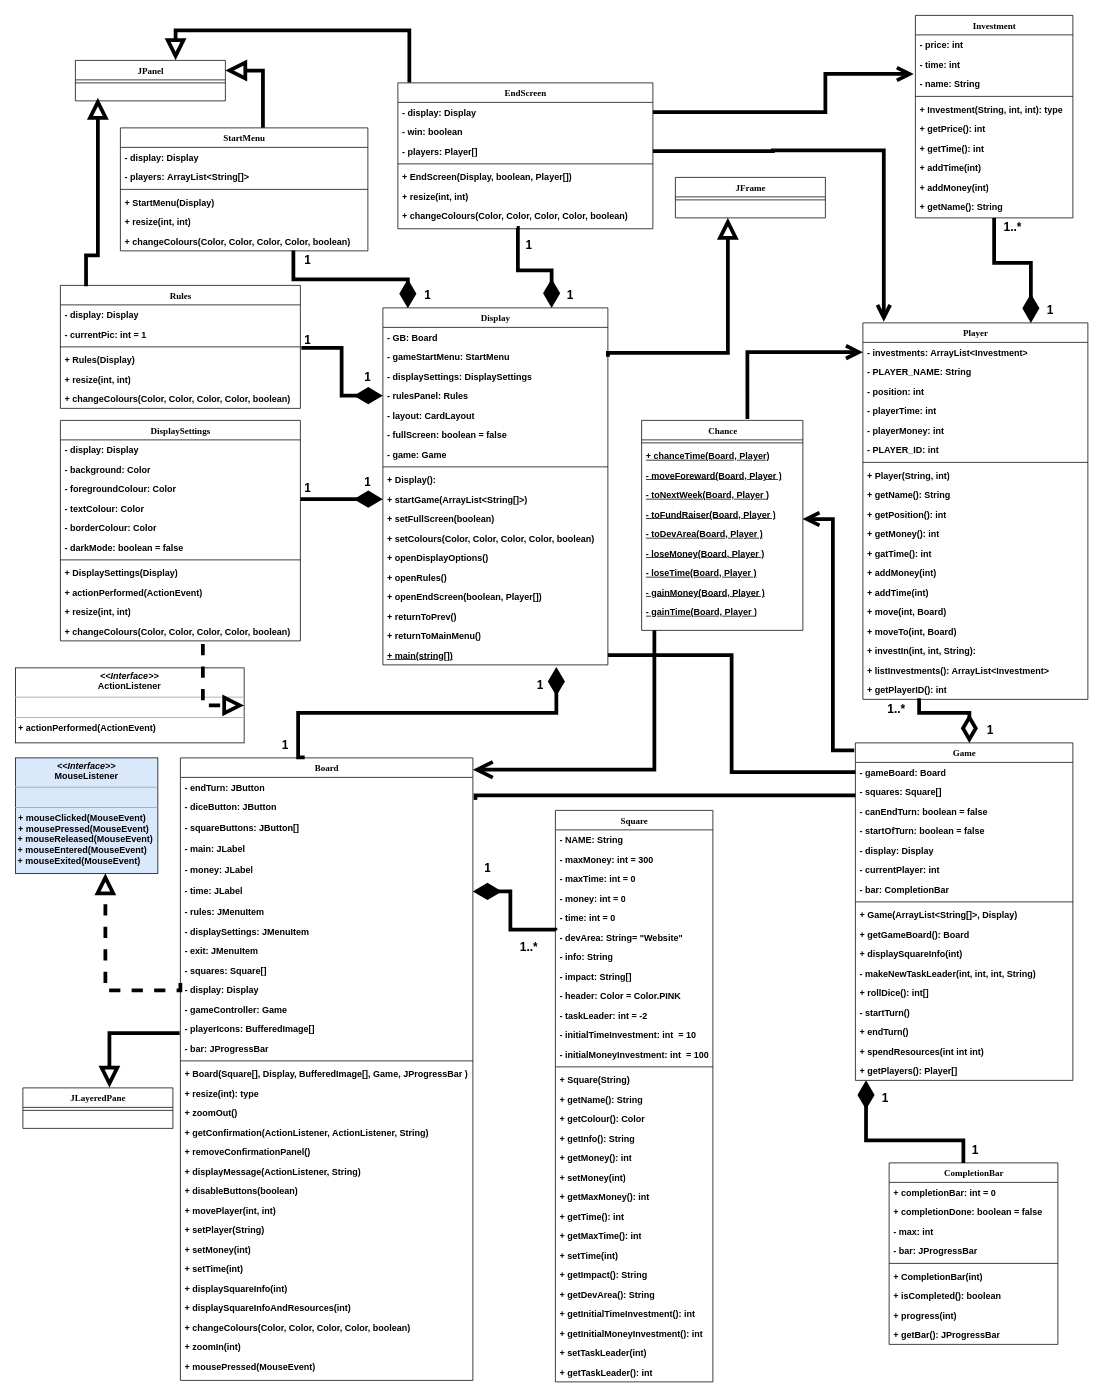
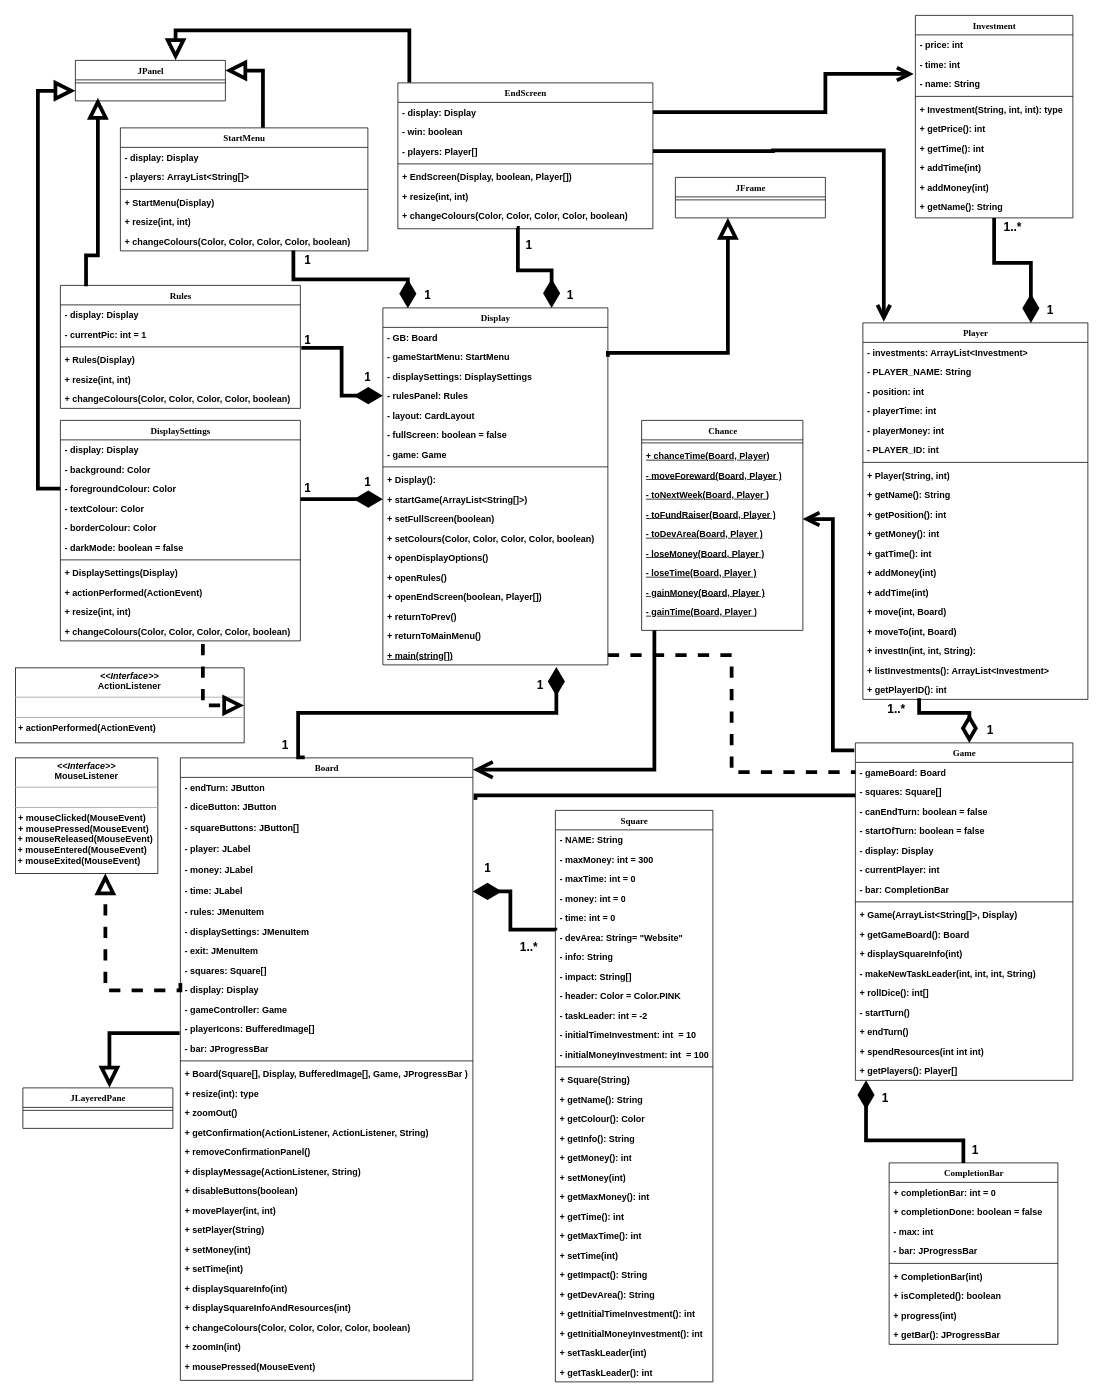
+ <mxCell id="188" style="edgeStyle=orthogonalEdgeStyle;rounded=0;html=1;labelBackgroundColor=none;startArrow=none;startFill=0;startSize=8;endArrow=block;endFill=0;endSize=16;fontFamily=Verdana;fontSize=12;entryX=0;entryY=0.75;entryDx=0;entryDy=0;fontStyle=1;strokeWidth=5;exitX=0;exitY=0.5;exitDx=0;exitDy=0;" edge="1" parent="1" source="161" target="176"><mxGeometry relative="1" as="geometry"><Array as="points"><mxPoint x="50" y="651" /><mxPoint x="50" y="121" /></Array><mxPoint x="170" y="650" as="sourcePoint" /><mxPoint x="50" y="753" as="targetPoint" /></mxGeometry></mxCell>
- <mxCell id="195" style="edgeStyle=orthogonalEdgeStyle;rounded=0;orthogonalLoop=1;jettySize=auto;html=1;entryX=0;entryY=0.5;entryDx=0;entryDy=0;strokeWidth=5;endArrow=open;endFill=0;endSize=12;exitX=0.656;exitY=-0.006;exitDx=0;exitDy=0;exitPerimeter=0;" edge="1" parent="1" source="41" target="120"><mxGeometry relative="1" as="geometry"><mxPoint x="980" y="950" as="sourcePoint" /><mxPoint x="980" y="921" as="targetPoint" /><Array as="points"><mxPoint x="996" y="469" /></Array></mxGeometry></mxCell>
- <mxCell id="214" style="edgeStyle=orthogonalEdgeStyle;rounded=0;orthogonalLoop=1;jettySize=auto;html=1;exitX=1;exitY=0.5;exitDx=0;exitDy=0;endArrow=none;endFill=0;entryX=0;entryY=0.5;entryDx=0;entryDy=0;strokeWidth=5;" edge="1" parent="1" source="110" target="197"><mxGeometry relative="1" as="geometry"><mxPoint x="1060" y="1060" as="targetPoint" /></mxGeometry></mxCell>
+ <mxCell id="214" style="edgeStyle=orthogonalEdgeStyle;rounded=0;orthogonalLoop=1;jettySize=auto;html=1;exitX=1;exitY=0.5;exitDx=0;exitDy=0;endArrow=none;endFill=0;entryX=0;entryY=0.5;entryDx=0;entryDy=0;strokeWidth=5;dashed=1;" edge="1" parent="1" source="110" target="197"><mxGeometry relative="1" as="geometry"><mxPoint x="1060" y="1060" as="targetPoint" /></mxGeometry></mxCell>
- <mxCell id="118" value="&lt;p style=&quot;margin:0px;margin-top:4px;text-align:center;&quot;&gt;&lt;i&gt;&amp;lt;&amp;lt;Interface&amp;gt;&amp;gt;&lt;/i&gt;&lt;br&gt;&lt;span&gt;MouseListener&lt;/span&gt;&lt;/p&gt;&lt;hr size=&quot;1&quot;&gt;&lt;p style=&quot;margin:0px;margin-left:4px;&quot;&gt;&lt;br&gt;&lt;/p&gt;&lt;hr size=&quot;1&quot;&gt;&lt;p style=&quot;margin:0px;margin-left:4px;&quot;&gt;+ mouseClicked(MouseEvent)&lt;/p&gt;&lt;p style=&quot;margin:0px;margin-left:4px;&quot;&gt;+ mousePressed(MouseEvent)&lt;br&gt;&lt;/p&gt;&amp;nbsp;+ mouseReleased(MouseEvent)&lt;br&gt;&amp;nbsp;+ mouseEntered(MouseEvent)&lt;br style=&quot;border-color: var(--border-color);&quot;&gt;&lt;p style=&quot;margin:0px;margin-left:4px;&quot;&gt;&lt;/p&gt;&amp;nbsp;+ mouseExited(MouseEvent)" style="verticalAlign=top;align=left;overflow=fill;fontSize=12;fontFamily=Helvetica;html=1;rounded=0;shadow=0;comic=0;labelBackgroundColor=none;strokeWidth=1;fontStyle=1;fillColor=#dae8fc;" parent="1" vertex="1"><mxGeometry x="20" y="1010" width="190" height="154" as="geometry" /></mxCell>
+ <mxCell id="118" value="&lt;p style=&quot;margin:0px;margin-top:4px;text-align:center;&quot;&gt;&lt;i&gt;&amp;lt;&amp;lt;Interface&amp;gt;&amp;gt;&lt;/i&gt;&lt;br&gt;&lt;span&gt;MouseListener&lt;/span&gt;&lt;/p&gt;&lt;hr size=&quot;1&quot;&gt;&lt;p style=&quot;margin:0px;margin-left:4px;&quot;&gt;&lt;br&gt;&lt;/p&gt;&lt;hr size=&quot;1&quot;&gt;&lt;p style=&quot;margin:0px;margin-left:4px;&quot;&gt;+ mouseClicked(MouseEvent)&lt;/p&gt;&lt;p style=&quot;margin:0px;margin-left:4px;&quot;&gt;+ mousePressed(MouseEvent)&lt;br&gt;&lt;/p&gt;&amp;nbsp;+ mouseReleased(MouseEvent)&lt;br&gt;&amp;nbsp;+ mouseEntered(MouseEvent)&lt;br style=&quot;border-color: var(--border-color);&quot;&gt;&lt;p style=&quot;margin:0px;margin-left:4px;&quot;&gt;&lt;/p&gt;&amp;nbsp;+ mouseExited(MouseEvent)" style="verticalAlign=top;align=left;overflow=fill;fontSize=12;fontFamily=Helvetica;html=1;rounded=0;shadow=0;comic=0;labelBackgroundColor=none;strokeWidth=1;fontStyle=1" parent="1" vertex="1"><mxGeometry x="20" y="1010" width="190" height="154" as="geometry" /></mxCell>
- <mxCell id="13" value="- main: JLabel" style="text;html=1;strokeColor=none;fillColor=none;align=left;verticalAlign=top;spacingLeft=4;spacingRight=4;whiteSpace=wrap;overflow=hidden;rotatable=0;points=[[0,0.5],[1,0.5]];portConstraint=eastwest;fontStyle=1" vertex="1" parent="9"><mxGeometry y="108" width="390" height="28" as="geometry" /></mxCell>
+ <mxCell id="13" value="- player: JLabel" style="text;html=1;strokeColor=none;fillColor=none;align=left;verticalAlign=top;spacingLeft=4;spacingRight=4;whiteSpace=wrap;overflow=hidden;rotatable=0;points=[[0,0.5],[1,0.5]];portConstraint=eastwest;fontStyle=1" vertex="1" parent="9"><mxGeometry y="108" width="390" height="28" as="geometry" /></mxCell>
